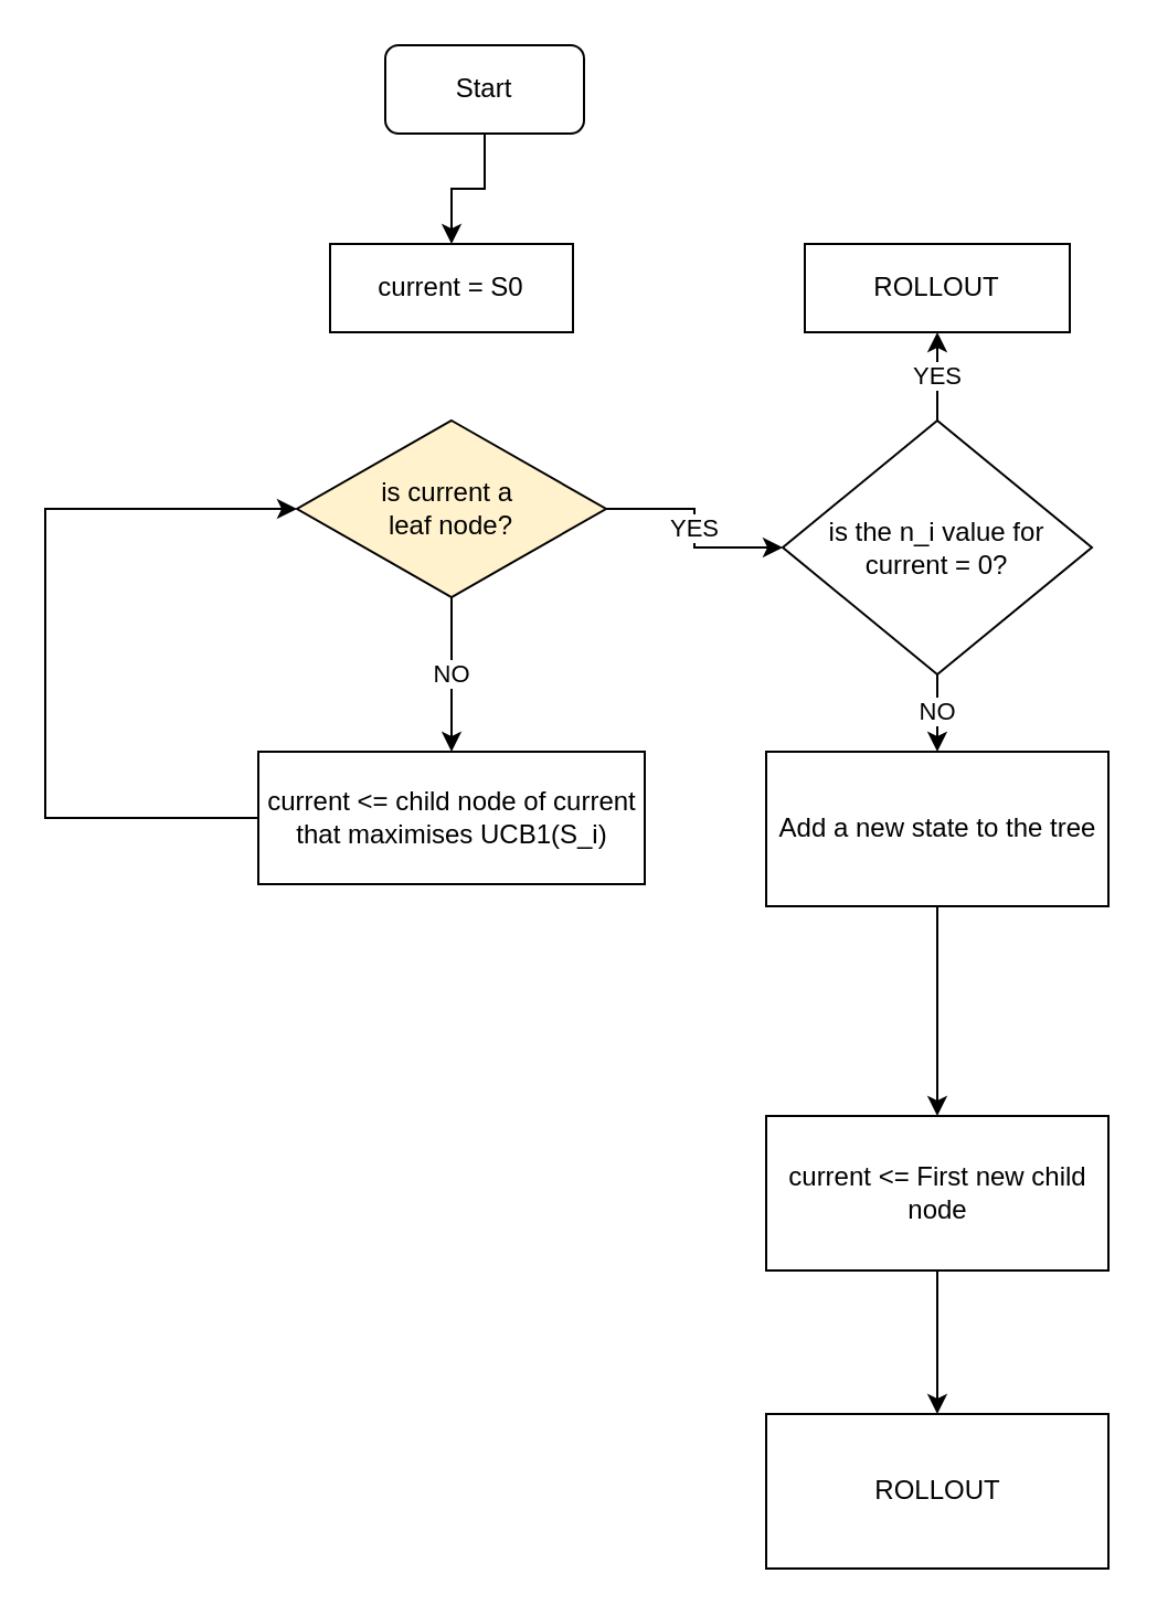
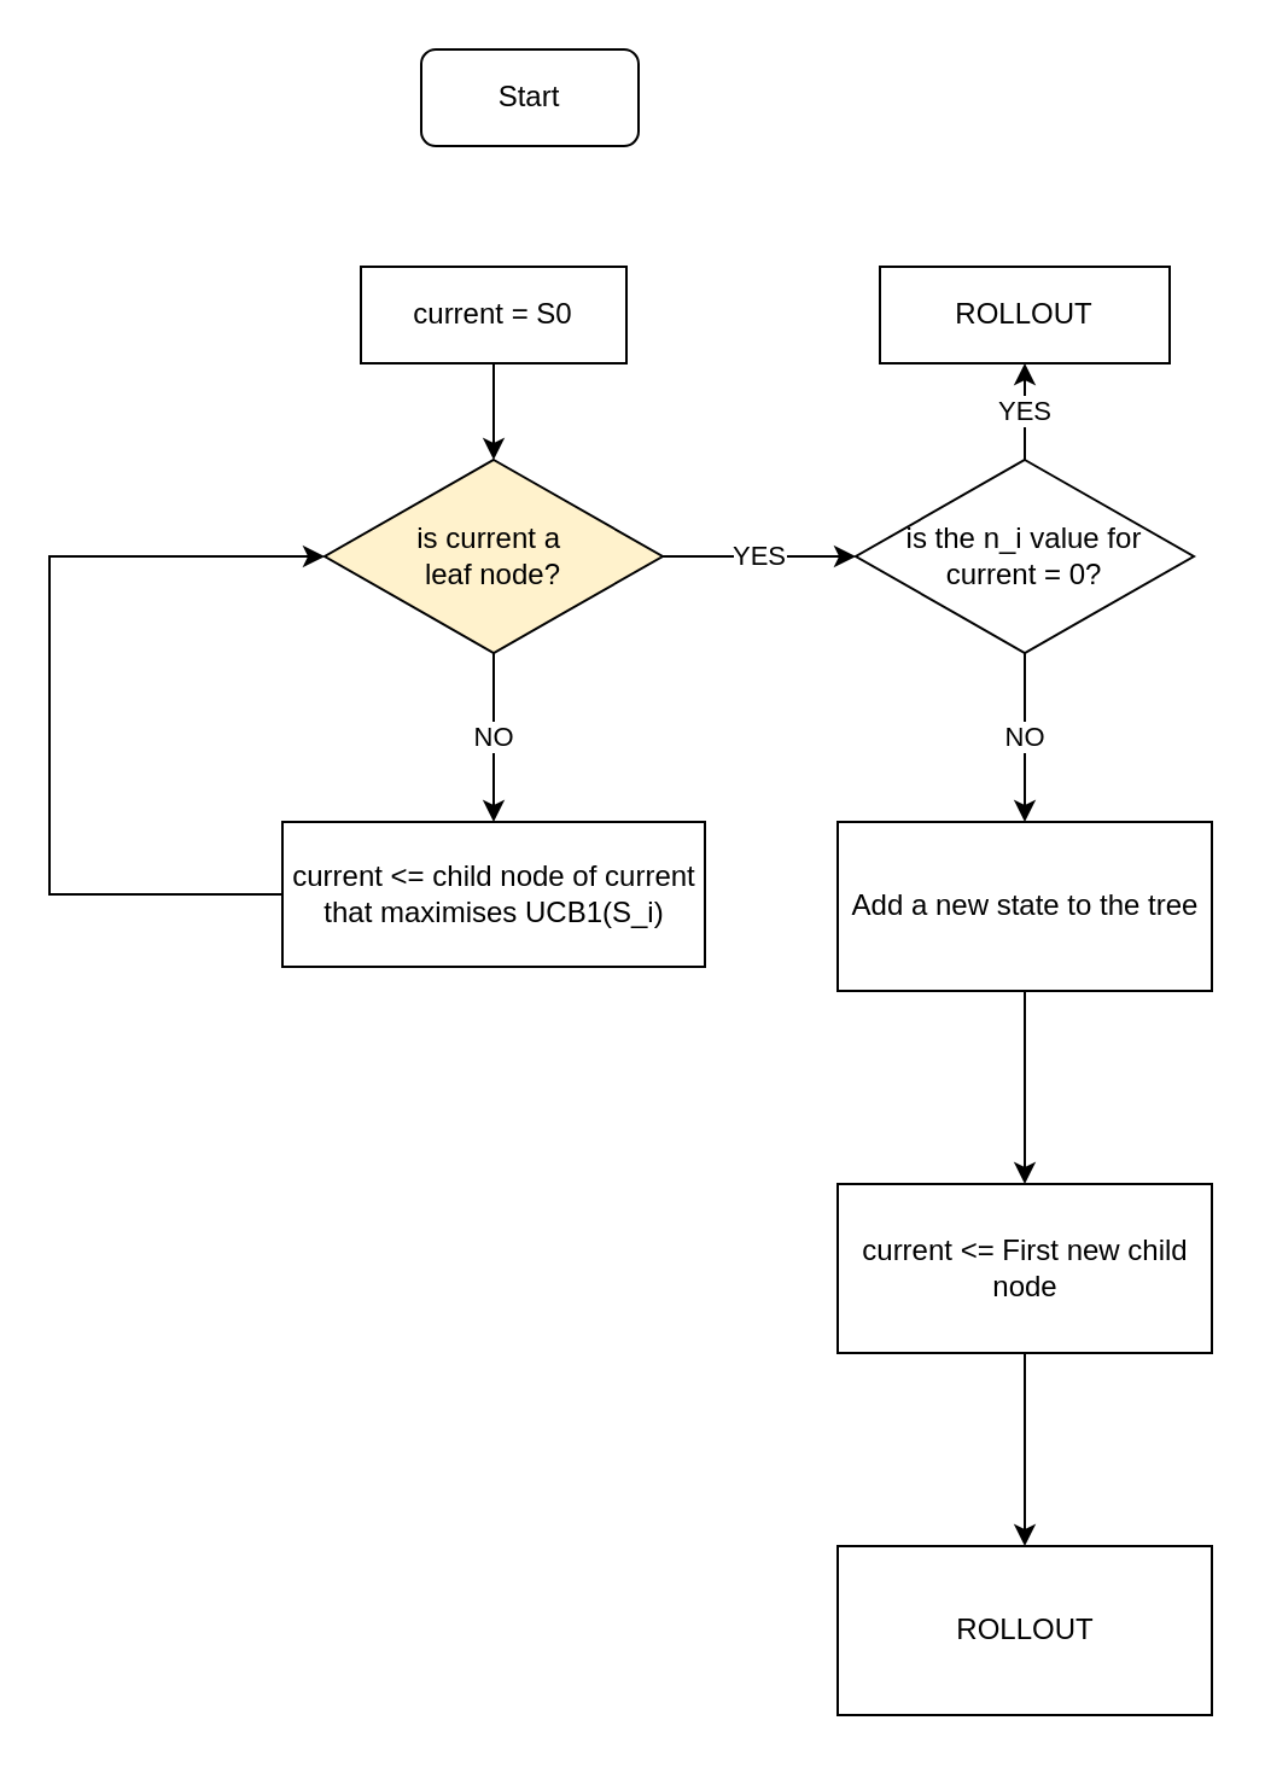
- <mxCell id="2" style="edgeStyle=orthogonalEdgeStyle;rounded=0;orthogonalLoop=1;jettySize=auto;html=1;exitX=0.5;exitY=1;exitDx=0;exitDy=0;entryX=0.5;entryY=0;entryDx=0;entryDy=0;" edge="1" parent="1" source="3" target="5"><mxGeometry relative="1" as="geometry" /></mxCell>
+ <mxCell id="4" style="edgeStyle=orthogonalEdgeStyle;rounded=0;orthogonalLoop=1;jettySize=auto;html=1;entryX=0.5;entryY=0;entryDx=0;entryDy=0;" edge="1" parent="1" source="5" target="8"><mxGeometry relative="1" as="geometry" /></mxCell>
- <mxCell id="13" value="is the n_i value for current = 0?" style="rhombus;whiteSpace=wrap;html=1;" vertex="1" parent="1"><mxGeometry x="354" y="190" width="140" height="115" as="geometry" /></mxCell>
+ <mxCell id="13" value="is the n_i value for current = 0?" style="rhombus;whiteSpace=wrap;html=1;" vertex="1" parent="1"><mxGeometry x="354" y="190" width="140" height="80" as="geometry" /></mxCell>
- <mxCell id="18" value="current &amp;lt;= First new child node" style="whiteSpace=wrap;html=1;" vertex="1" parent="1"><mxGeometry x="346.5" y="505" width="155" height="70" as="geometry" /></mxCell>
+ <mxCell id="18" value="current &amp;lt;= First new child node" style="whiteSpace=wrap;html=1;" vertex="1" parent="1"><mxGeometry x="346.5" y="490" width="155" height="70" as="geometry" /></mxCell>
